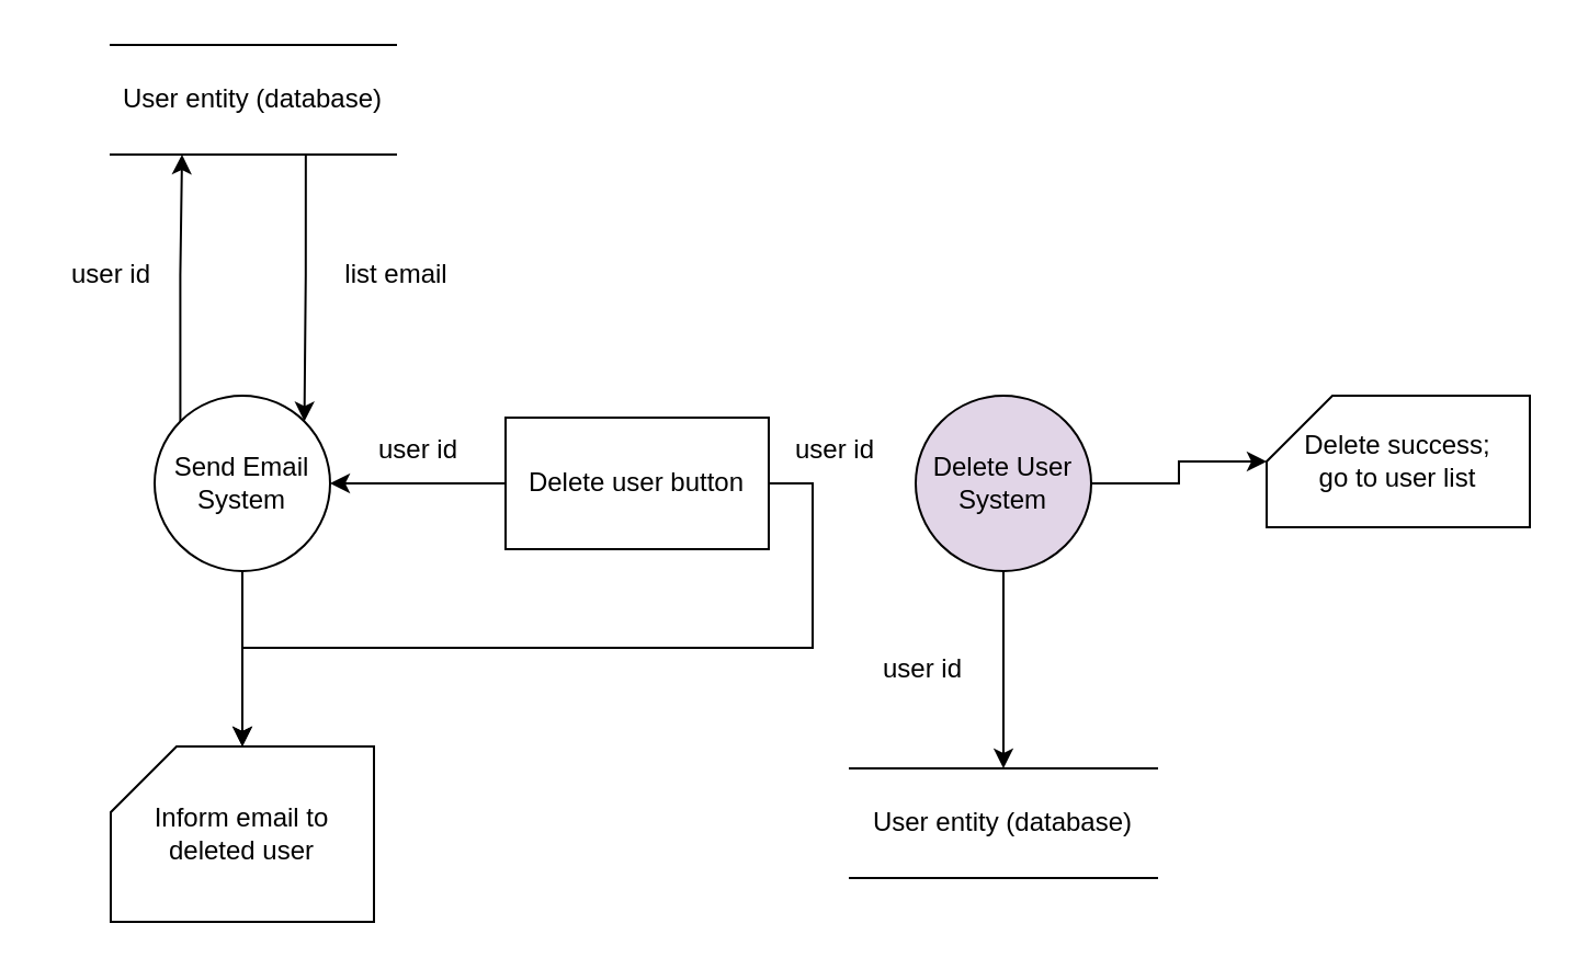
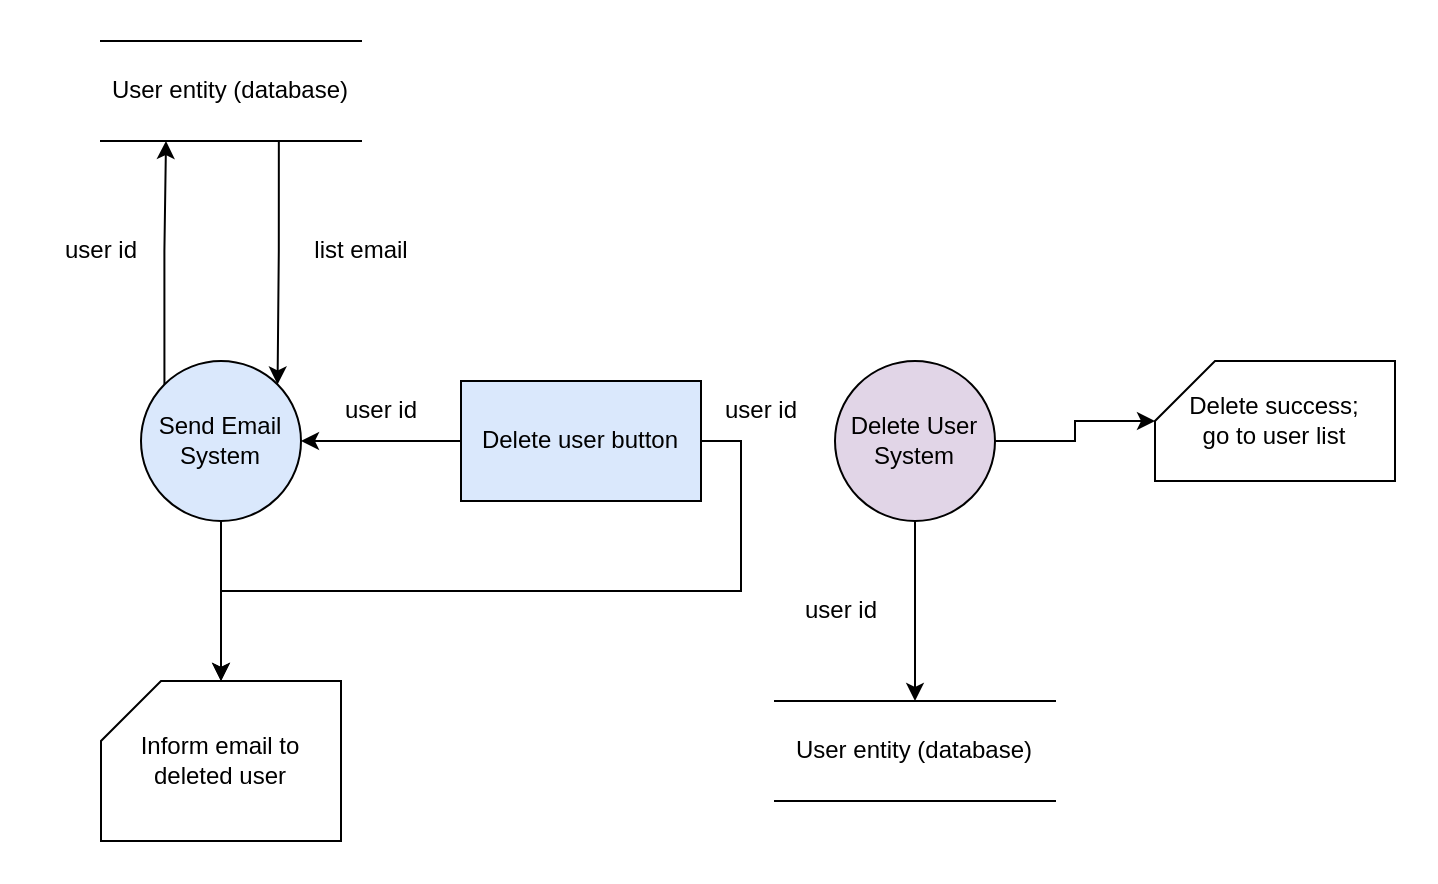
- <mxCell id="6" value="Send Email System" style="ellipse;whiteSpace=wrap;html=1;aspect=fixed;" vertex="1" parent="1"><mxGeometry x="70" y="180" width="80" height="80" as="geometry" /></mxCell>
+ <mxCell id="6" value="Send Email System" style="ellipse;whiteSpace=wrap;html=1;aspect=fixed;fillColor=#dae8fc;" vertex="1" parent="1"><mxGeometry x="70" y="180" width="80" height="80" as="geometry" /></mxCell>
- <mxCell id="20" value="Delete user button" style="rounded=0;whiteSpace=wrap;html=1;" vertex="1" parent="1"><mxGeometry x="230" y="190" width="120" height="60" as="geometry" /></mxCell>
+ <mxCell id="20" value="Delete user button" style="rounded=0;whiteSpace=wrap;html=1;fillColor=#dae8fc;" vertex="1" parent="1"><mxGeometry x="230" y="190" width="120" height="60" as="geometry" /></mxCell>
